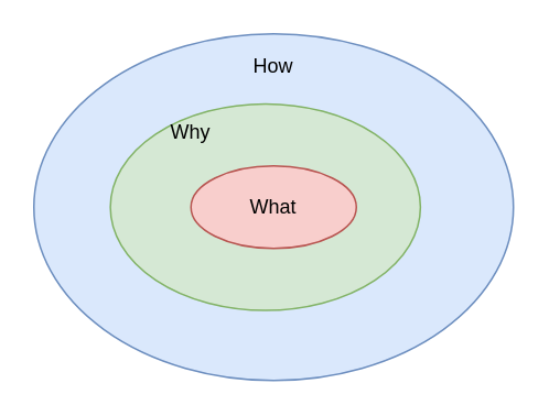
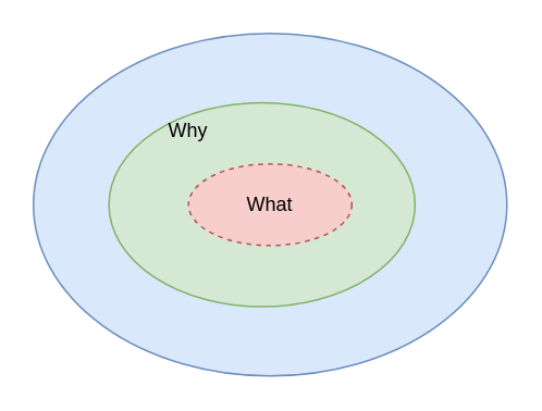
- <mxCell id="6" value="How" style="text;html=1;strokeColor=none;fillColor=none;align=center;verticalAlign=middle;whiteSpace=wrap;rounded=0;" vertex="1" parent="1"><mxGeometry x="145" y="30" width="40" height="20" as="geometry" /></mxCell>
- <mxCell id="4" value="What" style="ellipse;whiteSpace=wrap;html=1;labelBackgroundColor=none;fillColor=#f8cecc;strokeColor=#b85450;" vertex="1" parent="1"><mxGeometry x="115" y="100" width="100" height="50" as="geometry" /></mxCell>
+ <mxCell id="4" value="What" style="ellipse;whiteSpace=wrap;html=1;labelBackgroundColor=none;fillColor=#f8cecc;strokeColor=#b85450;dashed=1;" vertex="1" parent="1"><mxGeometry x="115" y="100" width="100" height="50" as="geometry" /></mxCell>
